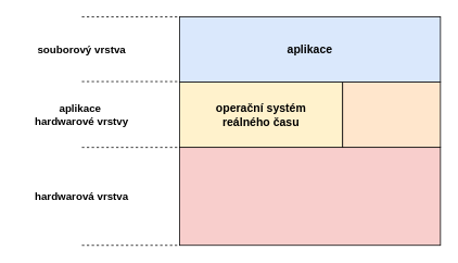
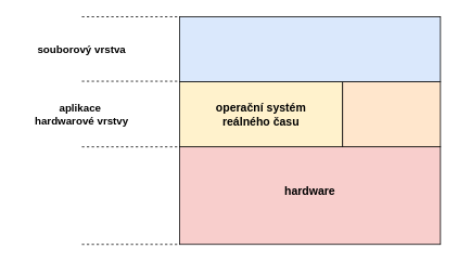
- <mxCell id="7" value="&lt;font style=&quot;font-size: 14px;&quot;&gt;&lt;b&gt;aplikace&lt;/b&gt;&lt;/font&gt;" style="text;html=1;align=center;verticalAlign=middle;whiteSpace=wrap;rounded=0;" parent="1" vertex="1"><mxGeometry x="220" y="45" width="320" height="30" as="geometry" /></mxCell>
+ <mxCell id="3" value="&lt;font style=&quot;font-size: 14px;&quot;&gt;&lt;b&gt;hardware&lt;/b&gt;&lt;/font&gt;" style="text;html=1;align=center;verticalAlign=middle;whiteSpace=wrap;rounded=0;" parent="1" vertex="1"><mxGeometry x="220" y="220" width="320" height="30" as="geometry" /></mxCell>
- <mxCell id="13" value="&lt;font style=&quot;font-size: 13px;&quot;&gt;&lt;b&gt;hardwarová vrstva&lt;/b&gt;&lt;/font&gt;" style="text;html=1;align=center;verticalAlign=middle;whiteSpace=wrap;rounded=0;" vertex="1" parent="1"><mxGeometry x="20" y="220" width="160" height="40" as="geometry" /></mxCell>
